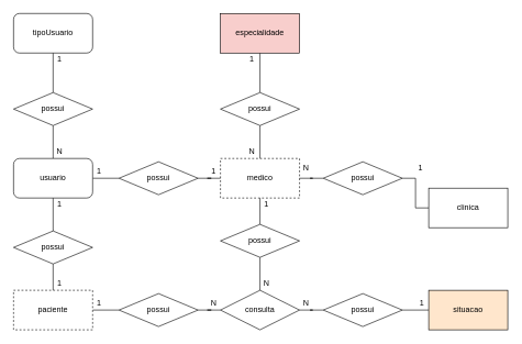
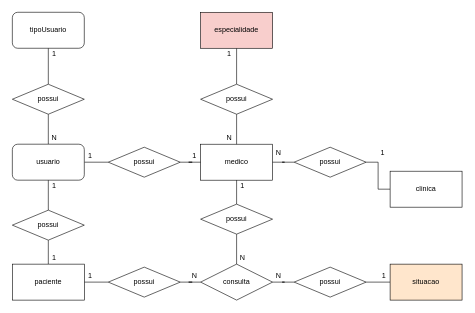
- <mxCell id="10" value="medico" style="rounded=0;whiteSpace=wrap;html=1;dashed=1;" vertex="1" parent="1"><mxGeometry x="334" y="240" width="120" height="60" as="geometry" /></mxCell>
+ <mxCell id="10" value="medico" style="rounded=0;whiteSpace=wrap;html=1;" vertex="1" parent="1"><mxGeometry x="334" y="240" width="120" height="60" as="geometry" /></mxCell>
- <mxCell id="13" value="paciente" style="rounded=0;whiteSpace=wrap;html=1;dashed=1;" vertex="1" parent="1"><mxGeometry x="20" y="440" width="120" height="60" as="geometry" /></mxCell>
+ <mxCell id="13" value="paciente" style="rounded=0;whiteSpace=wrap;html=1;" vertex="1" parent="1"><mxGeometry x="20" y="440" width="120" height="60" as="geometry" /></mxCell>
